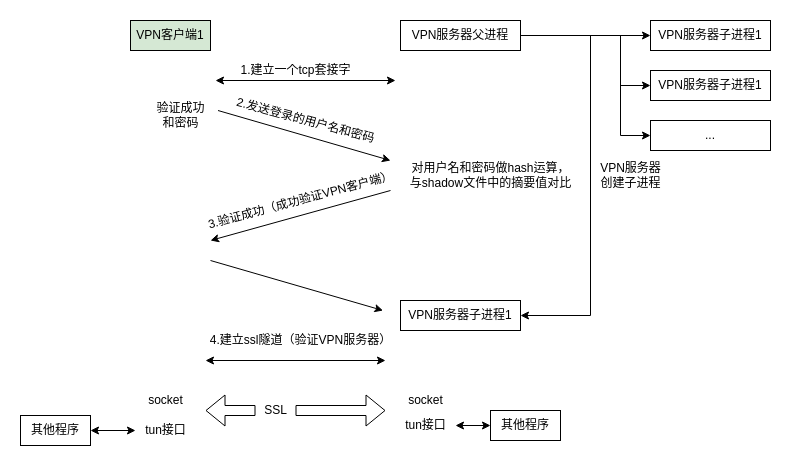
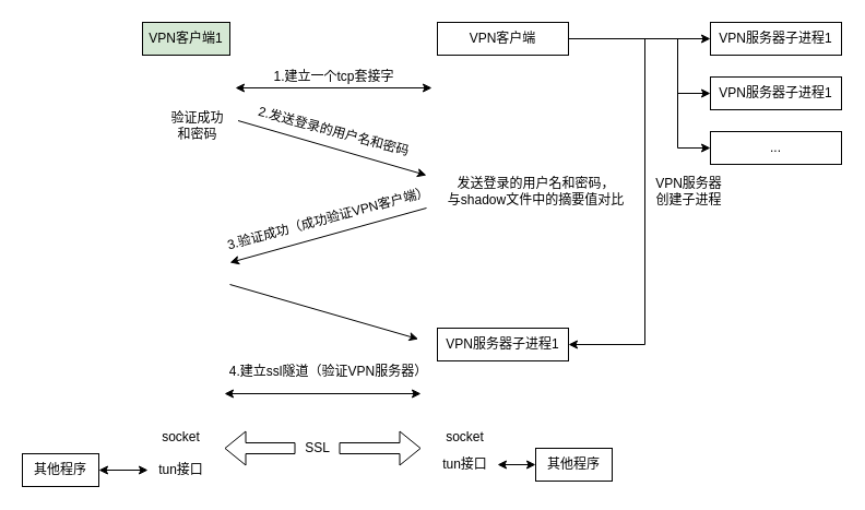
- <mxCell id="6" value="VPN服务器父进程" style="rounded=0;whiteSpace=wrap;html=1;" parent="1" vertex="1"><mxGeometry x="400" y="20" width="120" height="30" as="geometry" /></mxCell>
+ <mxCell id="6" value="VPN客户端" style="rounded=0;whiteSpace=wrap;html=1;" parent="1" vertex="1"><mxGeometry x="400" y="20" width="120" height="30" as="geometry" /></mxCell>
- <mxCell id="9" value="1.建立一个tcp套接字" style="text;html=1;align=center;verticalAlign=middle;resizable=0;points=[];autosize=1;strokeColor=none;" parent="1" vertex="1"><mxGeometry x="230" y="60" width="130" height="20" as="geometry" /></mxCell>
+ <mxCell id="9" value="1.建立一个tcp套接字" style="text;html=1;align=center;verticalAlign=middle;resizable=0;points=[];autosize=1;strokeColor=none;" parent="1" vertex="1"><mxGeometry x="240" y="60" width="130" height="20" as="geometry" /></mxCell>
- <mxCell id="13" value="对用户名和密码做hash运算，&lt;br&gt;与shadow文件中的摘要值对比" style="text;html=1;align=center;verticalAlign=middle;resizable=0;points=[];autosize=1;strokeColor=none;" parent="1" vertex="1"><mxGeometry x="400" y="160" width="180" height="30" as="geometry" /></mxCell>
+ <mxCell id="13" value="发送登录的用户名和密码，&lt;br&gt;与shadow文件中的摘要值对比" style="text;html=1;align=center;verticalAlign=middle;resizable=0;points=[];autosize=1;strokeColor=none;" parent="1" vertex="1"><mxGeometry x="400" y="160" width="180" height="30" as="geometry" /></mxCell>
- <mxCell id="22" value="SSL" style="text;html=1;align=center;verticalAlign=middle;resizable=0;points=[];autosize=1;strokeColor=none;" parent="1" vertex="1"><mxGeometry x="255" y="400" width="40" height="20" as="geometry" /></mxCell>
+ <mxCell id="22" value="SSL" style="text;html=1;align=center;verticalAlign=middle;resizable=0;points=[];autosize=1;strokeColor=none;" parent="1" vertex="1"><mxGeometry x="270" y="400" width="40" height="20" as="geometry" /></mxCell>
